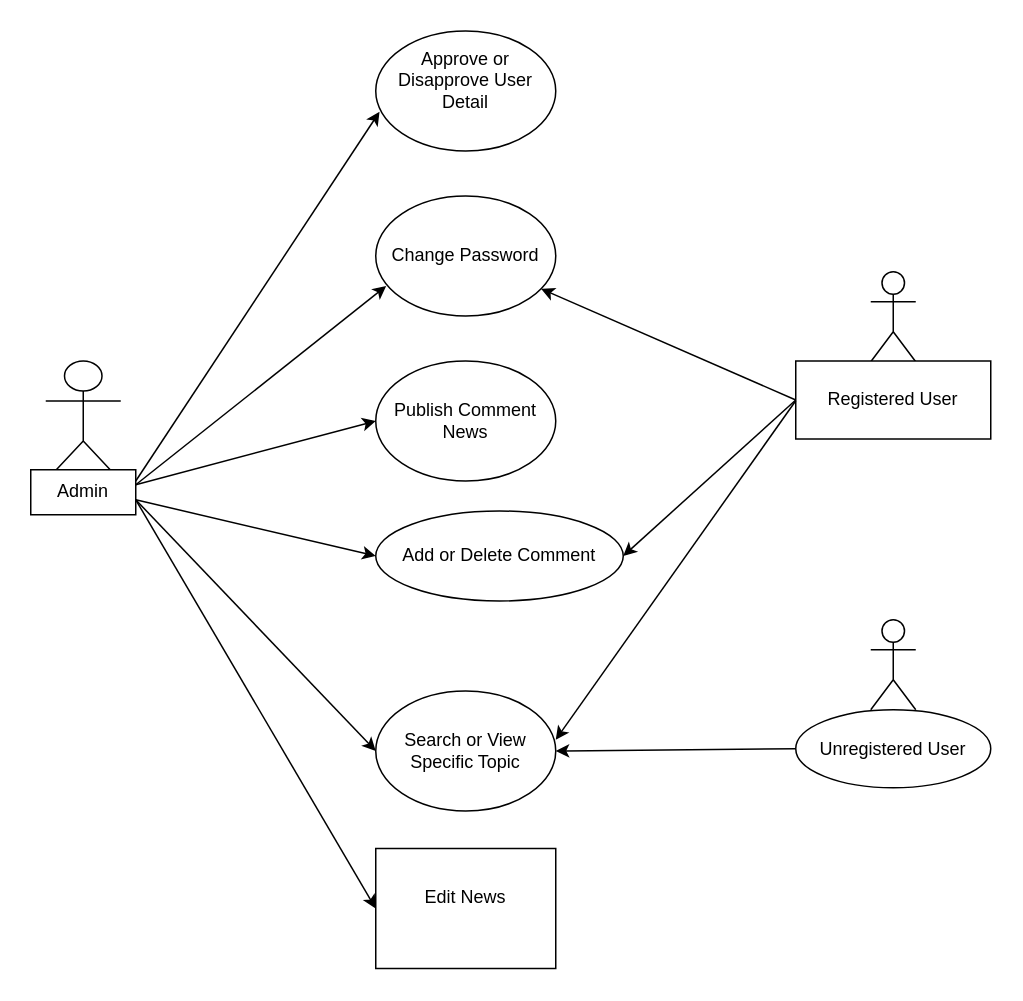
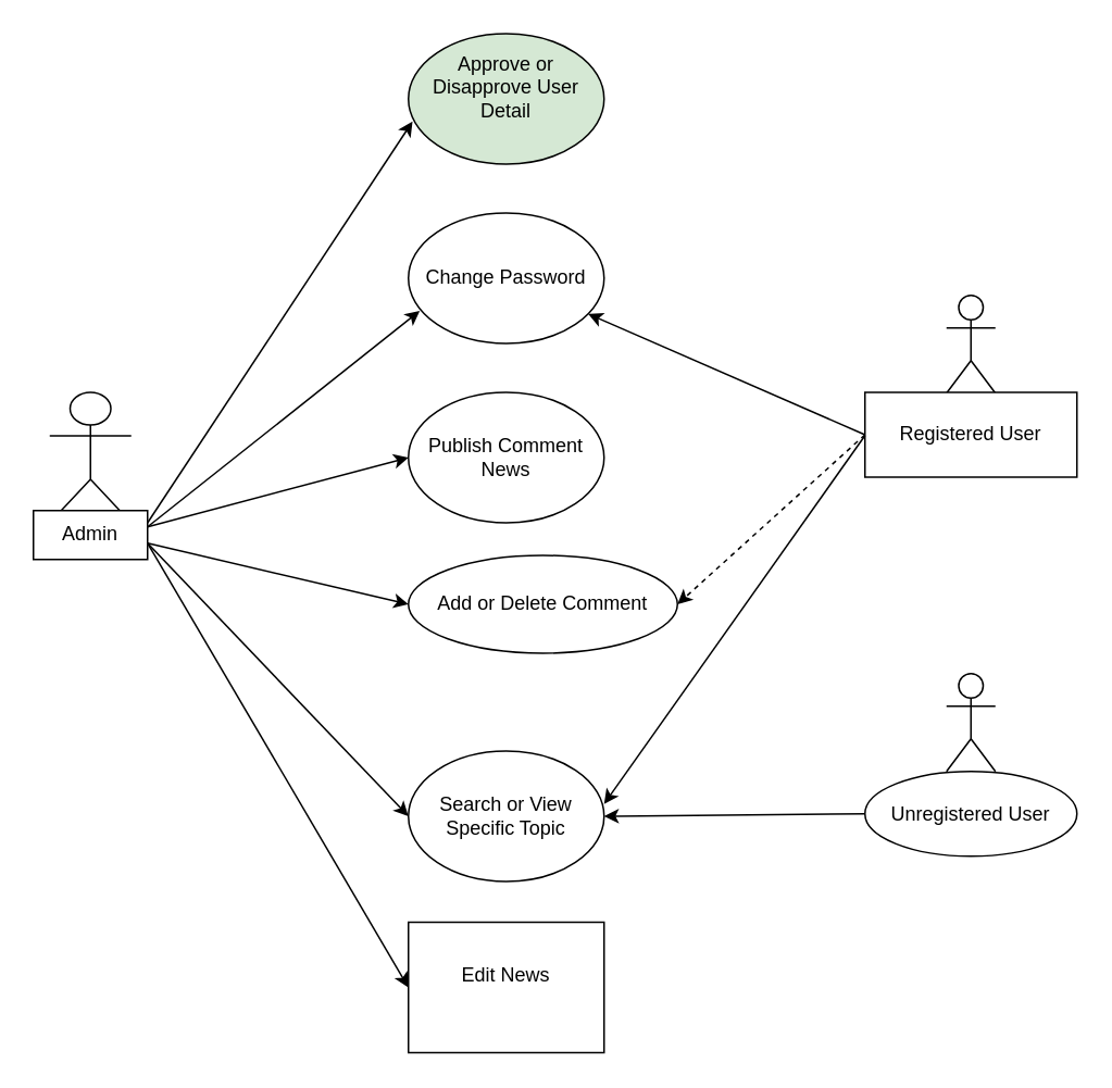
- <mxCell id="3" value="Approve or Disapprove User Detail&lt;div&gt;&lt;br&gt;&lt;/div&gt;" style="ellipse;whiteSpace=wrap;html=1;" vertex="1" parent="1"><mxGeometry x="250" y="20" width="120" height="80" as="geometry" /></mxCell>
+ <mxCell id="3" value="Approve or Disapprove User Detail&lt;div&gt;&lt;br&gt;&lt;/div&gt;" style="ellipse;whiteSpace=wrap;html=1;fillColor=#d5e8d4;" vertex="1" parent="1"><mxGeometry x="250" y="20" width="120" height="80" as="geometry" /></mxCell>
- <mxCell id="21" value="" style="endArrow=classic;html=1;rounded=0;exitX=0;exitY=0.5;exitDx=0;exitDy=0;entryX=1;entryY=0.5;entryDx=0;entryDy=0;" edge="1" parent="1" source="18" target="5"><mxGeometry width="50" height="50" relative="1" as="geometry"><mxPoint x="540" y="276.5" as="sourcePoint" /><mxPoint x="370" y="201.5" as="targetPoint" /></mxGeometry></mxCell>
+ <mxCell id="21" value="" style="endArrow=classic;html=1;rounded=0;exitX=0;exitY=0.5;exitDx=0;exitDy=0;entryX=1;entryY=0.5;entryDx=0;entryDy=0;dashed=1;" edge="1" parent="1" source="18" target="5"><mxGeometry width="50" height="50" relative="1" as="geometry"><mxPoint x="540" y="276.5" as="sourcePoint" /><mxPoint x="370" y="201.5" as="targetPoint" /></mxGeometry></mxCell>
